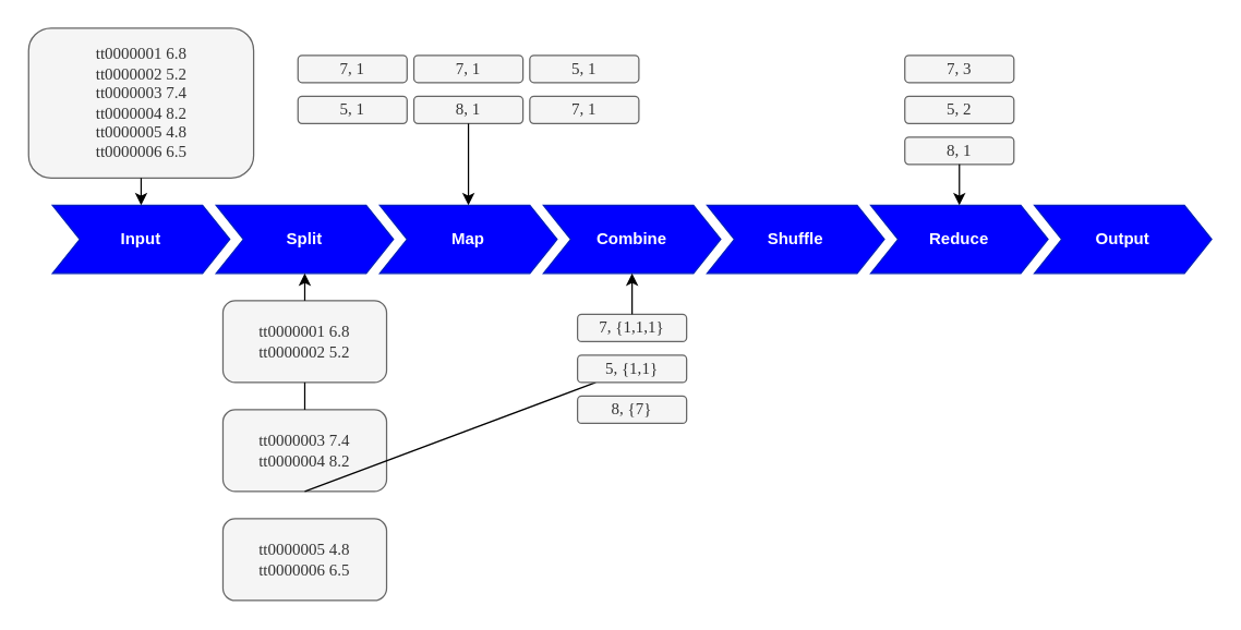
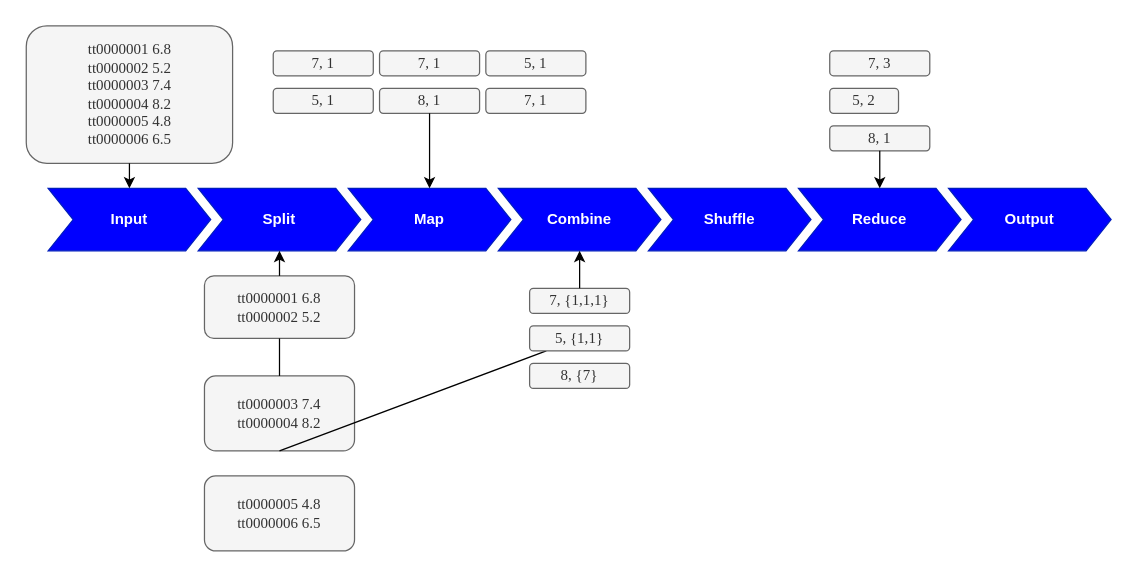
- <mxCell id="29" value="&lt;div&gt;&lt;font face=&quot;Verdana&quot;&gt;5, 2&lt;/font&gt;&lt;/div&gt;" style="rounded=1;whiteSpace=wrap;html=1;fillColor=#f5f5f5;fontColor=#333333;strokeColor=#666666;" vertex="1" parent="1"><mxGeometry x="663" y="70" width="80" height="20" as="geometry" /></mxCell>
+ <mxCell id="29" value="&lt;div&gt;&lt;font face=&quot;Verdana&quot;&gt;5, 2&lt;/font&gt;&lt;/div&gt;" style="rounded=1;whiteSpace=wrap;html=1;fillColor=#f5f5f5;fontColor=#333333;strokeColor=#666666;" vertex="1" parent="1"><mxGeometry x="663" y="70" width="55" height="20" as="geometry" /></mxCell>
- <mxCell id="11" value="&lt;div&gt;&lt;font face=&quot;Verdana&quot;&gt;tt0000001&lt;span&gt;&#09;&lt;/span&gt;6.8&lt;span&gt;&lt;/span&gt;&lt;/font&gt;&lt;/div&gt;&lt;div&gt;&lt;font face=&quot;Verdana&quot;&gt;&lt;span&gt;tt0000002&lt;/span&gt;&lt;span&gt;&#09;&lt;/span&gt;&lt;span&gt;5.2&lt;/span&gt;&lt;/font&gt;&lt;/div&gt;" style="rounded=1;whiteSpace=wrap;html=1;fillColor=#f5f5f5;fontColor=#333333;strokeColor=#666666;" vertex="1" parent="1"><mxGeometry x="163" y="220" width="120" height="60" as="geometry" /></mxCell>
+ <mxCell id="11" value="&lt;div&gt;&lt;font face=&quot;Verdana&quot;&gt;tt0000001&lt;span&gt;&#09;&lt;/span&gt;6.8&lt;span&gt;&lt;/span&gt;&lt;/font&gt;&lt;/div&gt;&lt;div&gt;&lt;font face=&quot;Verdana&quot;&gt;&lt;span&gt;tt0000002&lt;/span&gt;&lt;span&gt;&#09;&lt;/span&gt;&lt;span&gt;5.2&lt;/span&gt;&lt;/font&gt;&lt;/div&gt;" style="rounded=1;whiteSpace=wrap;html=1;fillColor=#f5f5f5;fontColor=#333333;strokeColor=#666666;" vertex="1" parent="1"><mxGeometry x="163" y="220" width="120" height="50" as="geometry" /></mxCell>
